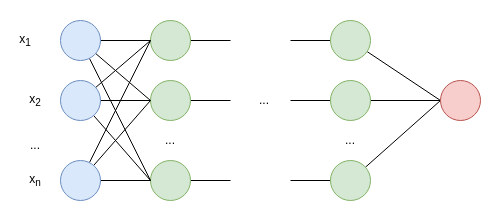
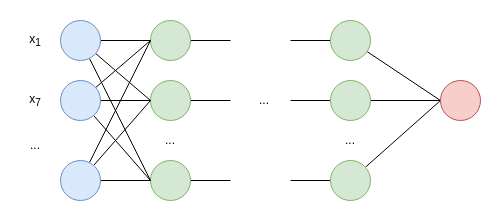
- <mxCell id="29" value="x&lt;sub&gt;1&lt;/sub&gt;" style="text;html=1;strokeColor=none;fillColor=none;align=center;verticalAlign=middle;whiteSpace=wrap;rounded=0;" vertex="1" parent="1"><mxGeometry x="10" y="25" width="30" height="30" as="geometry" /></mxCell>
+ <mxCell id="29" value="x&lt;sub&gt;1&lt;/sub&gt;" style="text;html=1;strokeColor=none;fillColor=none;align=center;verticalAlign=middle;whiteSpace=wrap;rounded=0;" vertex="1" parent="1"><mxGeometry x="20" y="25" width="30" height="30" as="geometry" /></mxCell>
- <mxCell id="30" value="x&lt;sub&gt;2&lt;/sub&gt;" style="text;html=1;strokeColor=none;fillColor=none;align=center;verticalAlign=middle;whiteSpace=wrap;rounded=0;" vertex="1" parent="1"><mxGeometry x="20" y="85" width="30" height="30" as="geometry" /></mxCell>
+ <mxCell id="30" value="x&lt;sub&gt;7&lt;/sub&gt;" style="text;html=1;strokeColor=none;fillColor=none;align=center;verticalAlign=middle;whiteSpace=wrap;rounded=0;" vertex="1" parent="1"><mxGeometry x="20" y="85" width="30" height="30" as="geometry" /></mxCell>
- <mxCell id="31" value="x&lt;sub&gt;n&lt;/sub&gt;" style="text;html=1;strokeColor=none;fillColor=none;align=center;verticalAlign=middle;whiteSpace=wrap;rounded=0;" vertex="1" parent="1"><mxGeometry x="20" y="165" width="30" height="30" as="geometry" /></mxCell>
